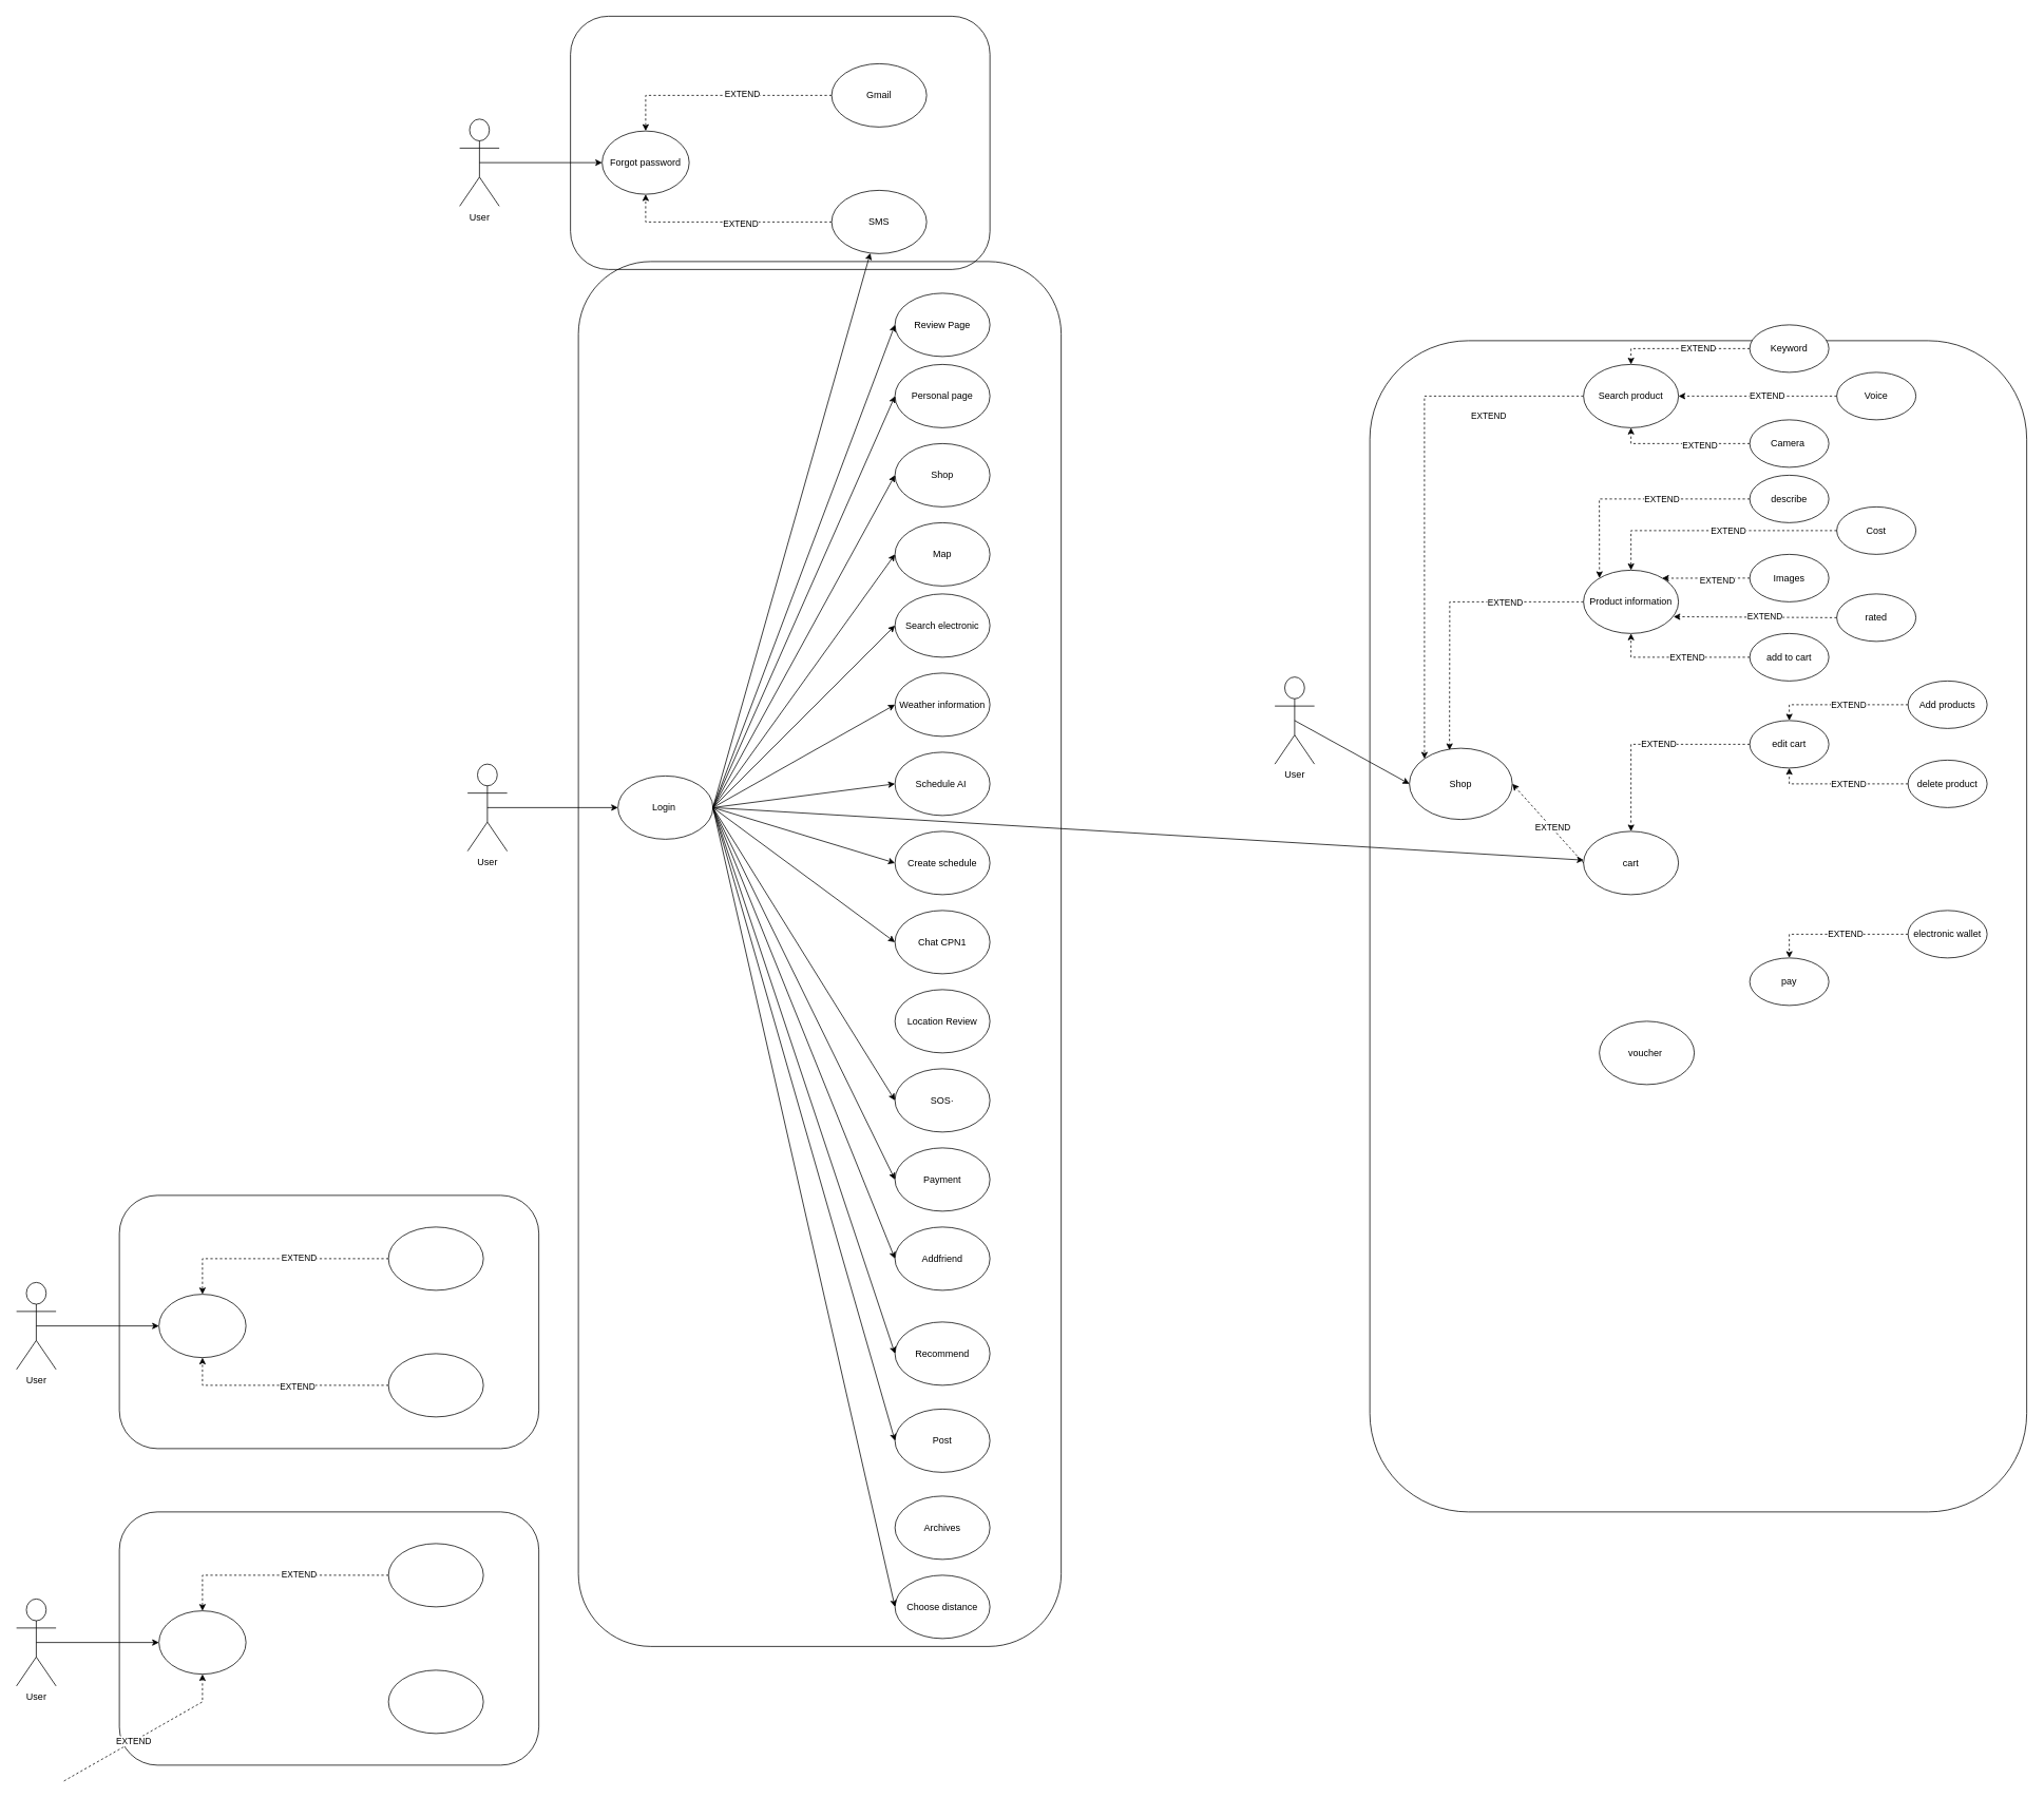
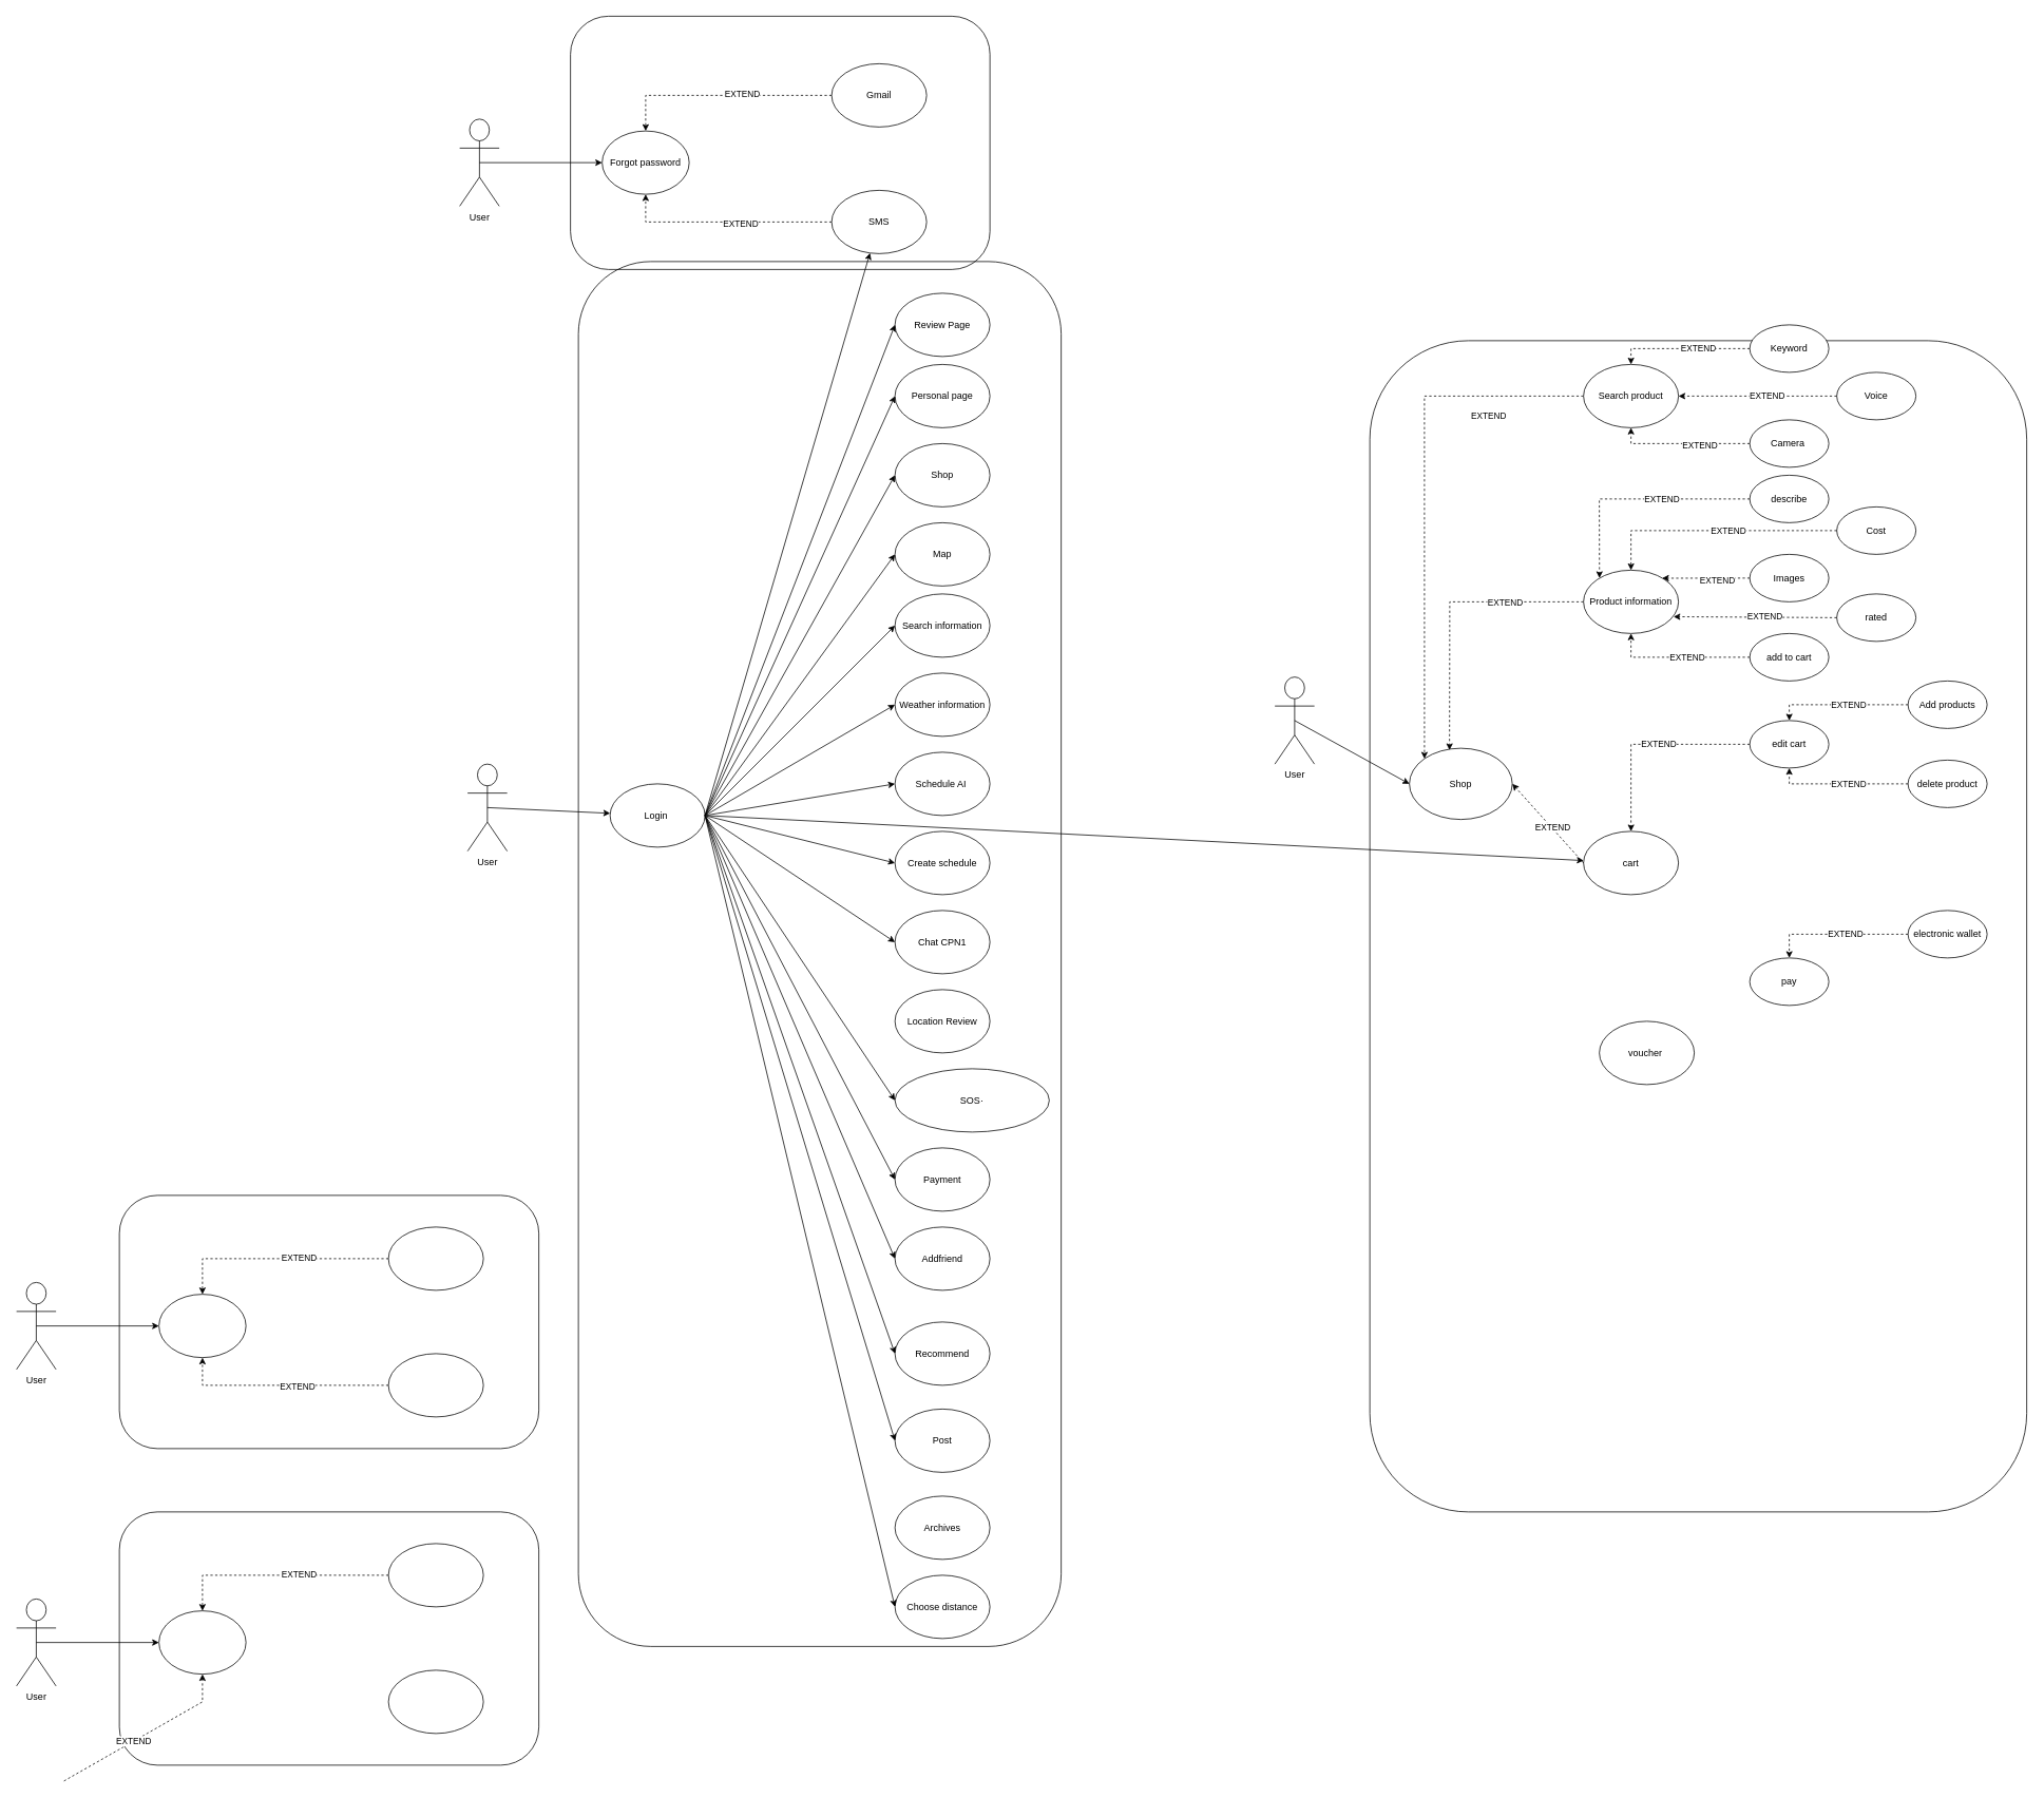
- <mxCell id="64" value="Search electronic" style="ellipse;whiteSpace=wrap;html=1;" vertex="1" parent="1"><mxGeometry x="1130" y="750" width="120" height="80" as="geometry" /></mxCell>
+ <mxCell id="64" value="Search information" style="ellipse;whiteSpace=wrap;html=1;" vertex="1" parent="1"><mxGeometry x="1130" y="750" width="120" height="80" as="geometry" /></mxCell>
- <mxCell id="5" value="Login&amp;nbsp;" style="ellipse;whiteSpace=wrap;html=1;" vertex="1" parent="1"><mxGeometry x="780" y="980" width="120" height="80" as="geometry" /></mxCell>
+ <mxCell id="5" value="Login&amp;nbsp;" style="ellipse;whiteSpace=wrap;html=1;" vertex="1" parent="1"><mxGeometry x="770" y="990" width="120" height="80" as="geometry" /></mxCell>
- <mxCell id="42" value="SOS·" style="ellipse;whiteSpace=wrap;html=1;" vertex="1" parent="1"><mxGeometry x="1130" y="1350" width="120" height="80" as="geometry" /></mxCell>
+ <mxCell id="42" value="SOS·" style="ellipse;whiteSpace=wrap;html=1;" vertex="1" parent="1"><mxGeometry x="1130" y="1350" width="195" height="80" as="geometry" /></mxCell>
